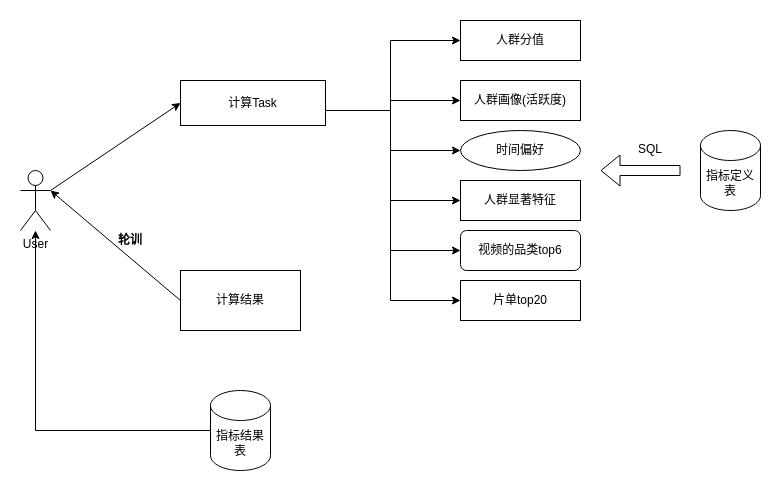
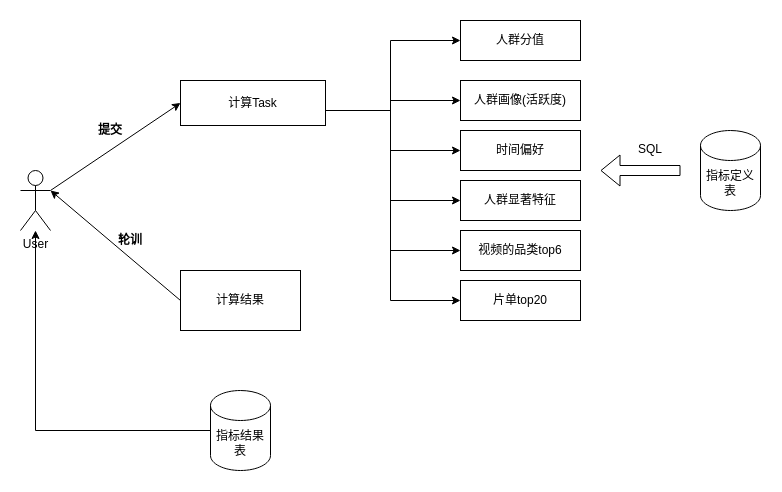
+ <mxCell id="9" value="&lt;b&gt;提交&lt;/b&gt;" style="text;html=1;strokeColor=none;fillColor=none;align=center;verticalAlign=middle;whiteSpace=wrap;rounded=0;" vertex="1" parent="1"><mxGeometry x="80" y="120" width="60" height="20" as="geometry" /></mxCell>
- <mxCell id="14" value="时间偏好" style="ellipse;whiteSpace=wrap;html=1;" vertex="1" parent="1"><mxGeometry x="460" y="130" width="120" height="40" as="geometry" /></mxCell>
+ <mxCell id="14" value="时间偏好" style="rounded=0;whiteSpace=wrap;html=1;" vertex="1" parent="1"><mxGeometry x="460" y="130" width="120" height="40" as="geometry" /></mxCell>
- <mxCell id="19" value="视频的品类top6" style="whiteSpace=wrap;html=1;rounded=1;" vertex="1" parent="1"><mxGeometry x="460" y="230" width="120" height="40" as="geometry" /></mxCell>
+ <mxCell id="19" value="视频的品类top6" style="rounded=0;whiteSpace=wrap;html=1;" vertex="1" parent="1"><mxGeometry x="460" y="230" width="120" height="40" as="geometry" /></mxCell>
